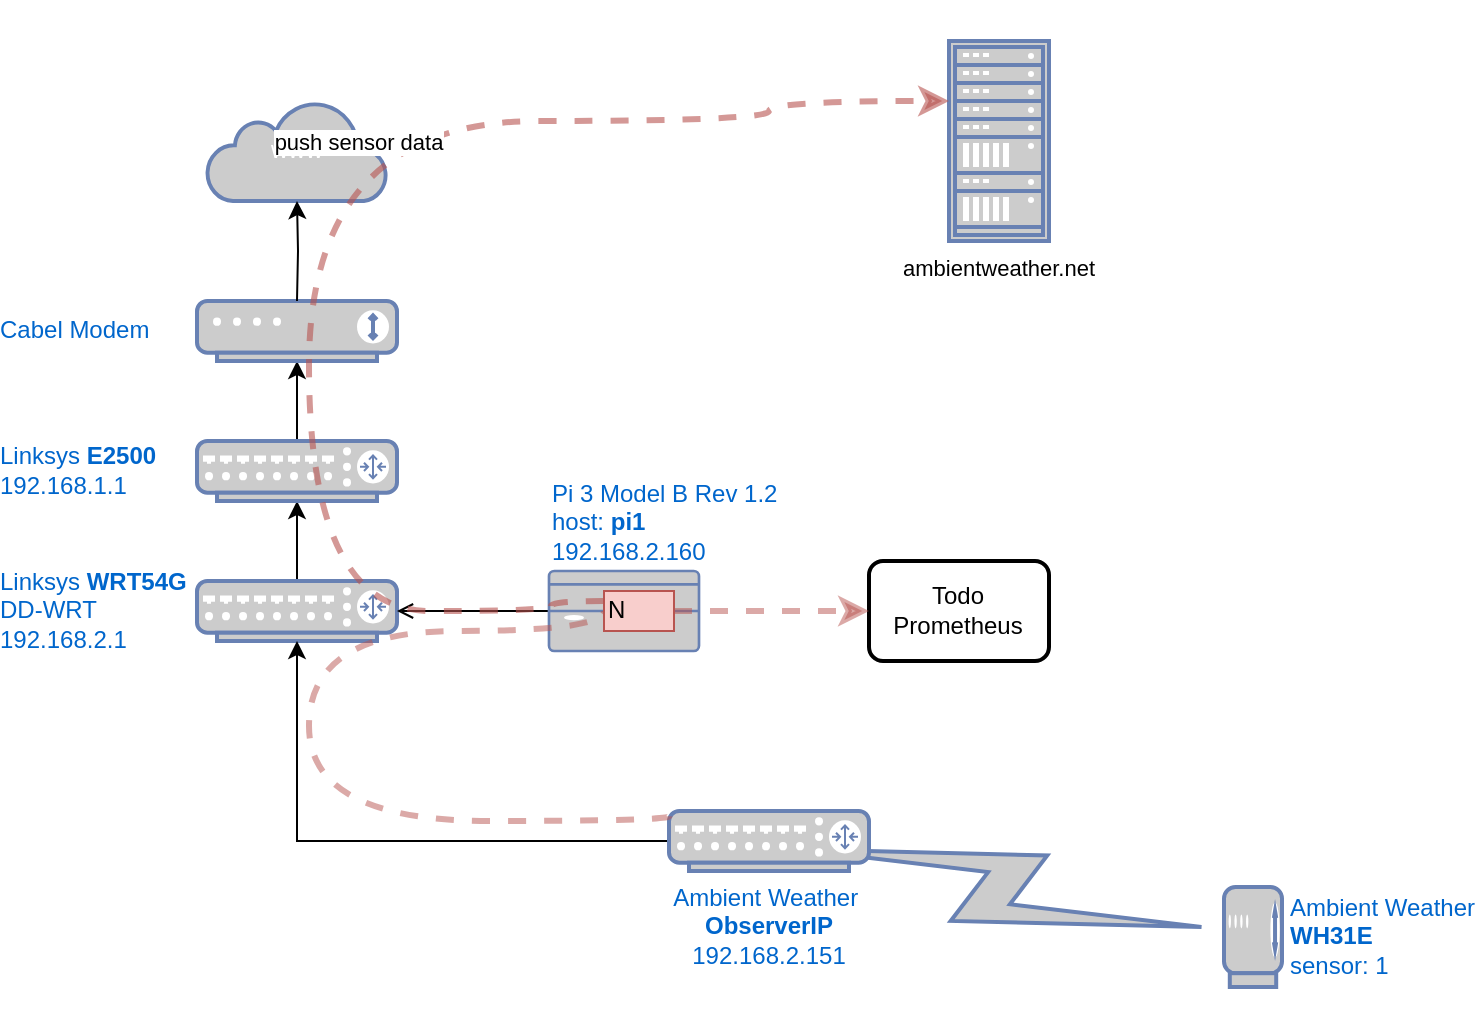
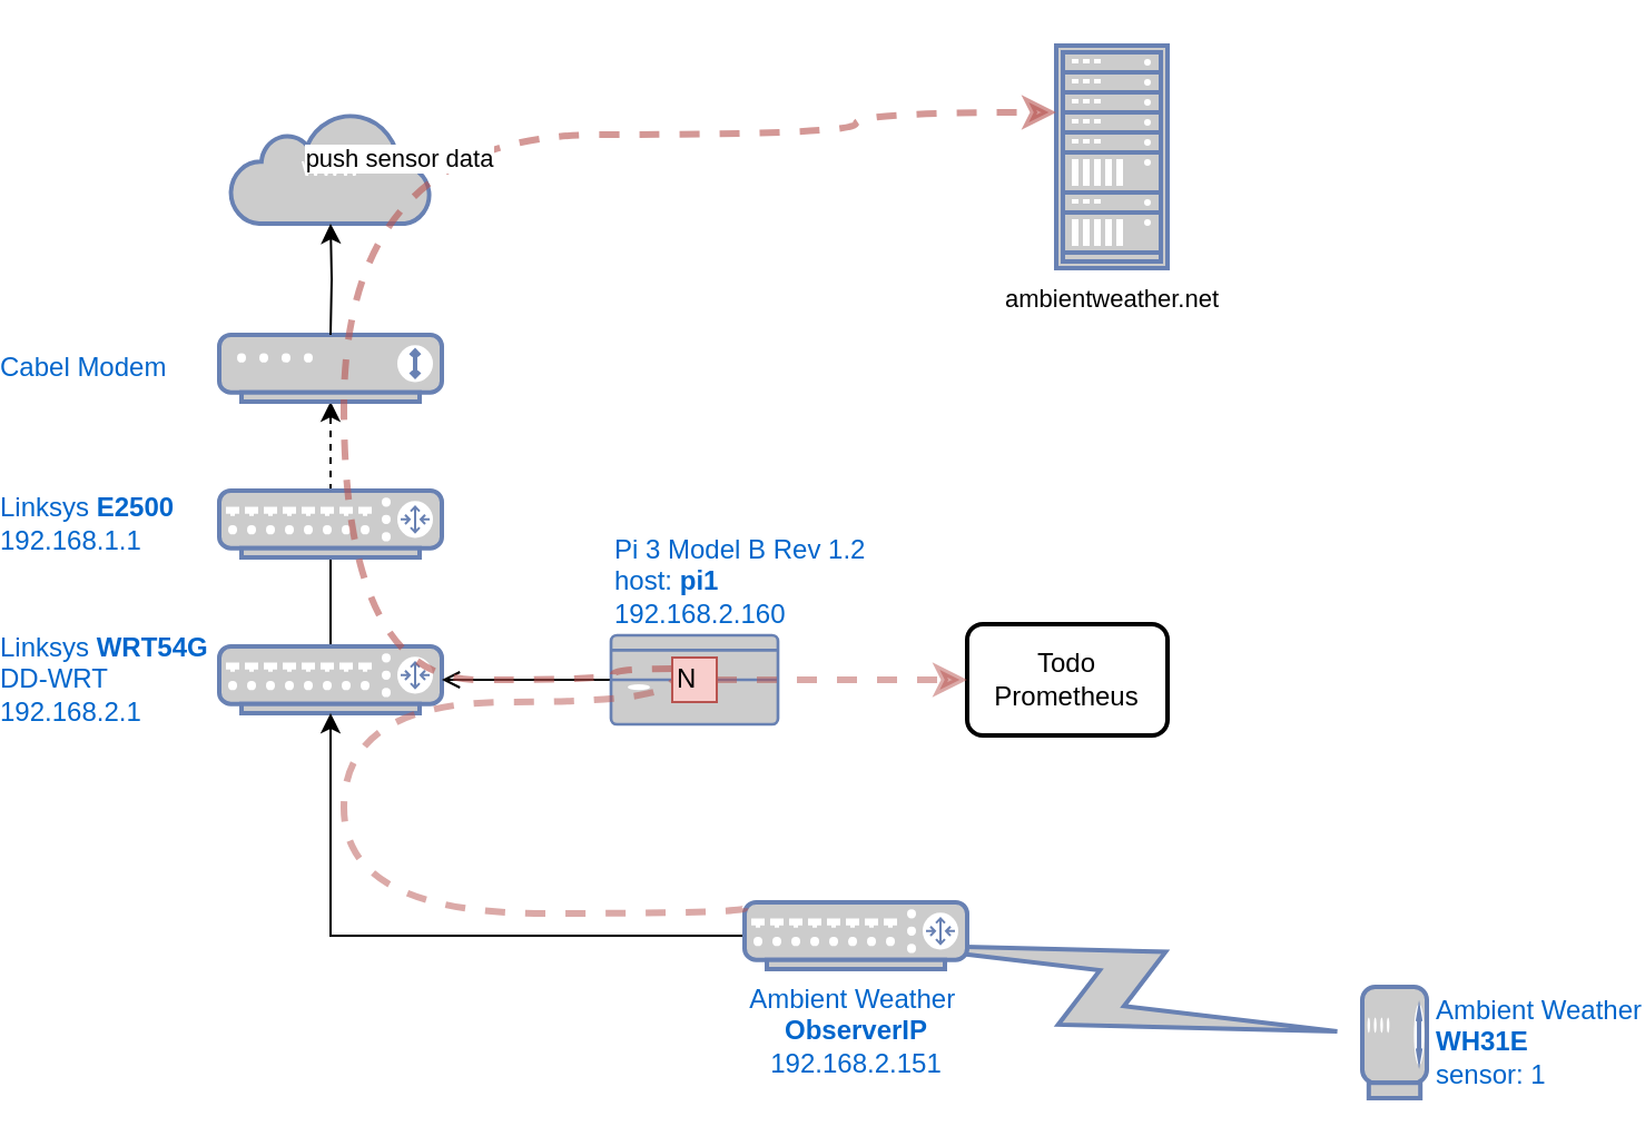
- <mxCell id="4" value="" style="edgeStyle=orthogonalEdgeStyle;rounded=0;orthogonalLoop=1;jettySize=auto;html=1;" edge="1" parent="1" source="5" target="7"><mxGeometry relative="1" as="geometry" /></mxCell>
+ <mxCell id="4" value="" style="edgeStyle=orthogonalEdgeStyle;rounded=0;orthogonalLoop=1;jettySize=auto;html=1;dashed=1;" edge="1" parent="1" source="5" target="7"><mxGeometry relative="1" as="geometry" /></mxCell>
- <mxCell id="2" value="" style="edgeStyle=orthogonalEdgeStyle;rounded=0;orthogonalLoop=1;jettySize=auto;html=1;" edge="1" parent="1" source="3" target="5"><mxGeometry relative="1" as="geometry" /></mxCell>
+ <mxCell id="2" value="" style="edgeStyle=orthogonalEdgeStyle;rounded=0;orthogonalLoop=1;jettySize=auto;html=1;endArrow=none;" edge="1" parent="1" source="3" target="5"><mxGeometry relative="1" as="geometry" /></mxCell>
- <mxCell id="19" value="N" style="shape=hexagon;perimeter=hexagonPerimeter2;whiteSpace=wrap;html=1;fixedSize=1;fontSize=12;align=left;fillColor=#f8cecc;strokeColor=#b85450;size=-130;" vertex="1" parent="1"><mxGeometry x="223.5" y="295" width="35" height="20" as="geometry" /></mxCell>
+ <mxCell id="19" value="N" style="shape=hexagon;perimeter=hexagonPerimeter2;whiteSpace=wrap;html=1;fixedSize=1;fontSize=12;align=left;fillColor=#f8cecc;strokeColor=#b85450;size=-130;" vertex="1" parent="1"><mxGeometry x="223.5" y="295" width="20" height="20" as="geometry" /></mxCell>
